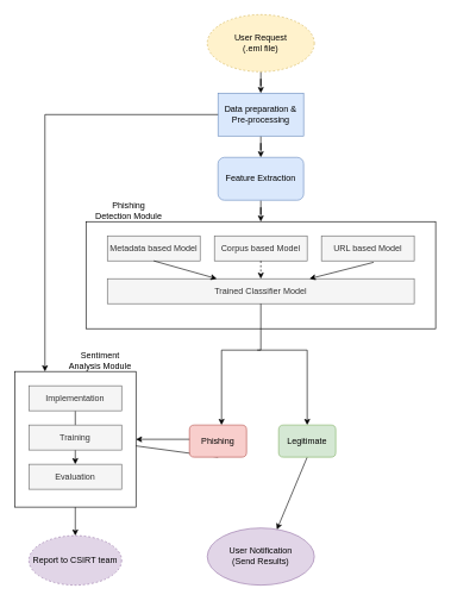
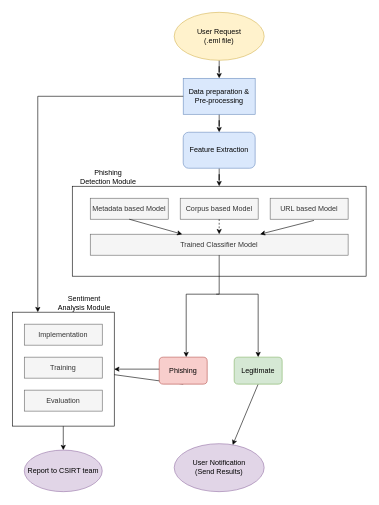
- <mxCell id="26" value="&lt;div&gt;User Request&lt;/div&gt;&lt;div&gt;(.eml file)&lt;br&gt;&lt;/div&gt;" style="ellipse;whiteSpace=wrap;html=1;fillColor=#fff2cc;strokeColor=#d6b656;dashed=1;" vertex="1" parent="1"><mxGeometry x="290" y="20" width="150" height="80" as="geometry" /></mxCell>
+ <mxCell id="26" value="&lt;div&gt;User Request&lt;/div&gt;&lt;div&gt;(.eml file)&lt;br&gt;&lt;/div&gt;" style="ellipse;whiteSpace=wrap;html=1;fillColor=#fff2cc;strokeColor=#d6b656;" vertex="1" parent="1"><mxGeometry x="290" y="20" width="150" height="80" as="geometry" /></mxCell>
- <mxCell id="20" value="" style="edgeStyle=orthogonalEdgeStyle;rounded=0;orthogonalLoop=1;jettySize=auto;html=1;" edge="1" parent="1" source="21" target="23"><mxGeometry relative="1" as="geometry" /></mxCell>
- <mxCell id="24" value="Report to CSIRT team" style="ellipse;whiteSpace=wrap;html=1;fillColor=#e1d5e7;strokeColor=#9673a6;dashed=1;" vertex="1" parent="1"><mxGeometry x="40" y="750" width="130" height="69.33" as="geometry" /></mxCell>
+ <mxCell id="24" value="Report to CSIRT team" style="ellipse;whiteSpace=wrap;html=1;fillColor=#e1d5e7;strokeColor=#9673a6;" vertex="1" parent="1"><mxGeometry x="40" y="750" width="130" height="69.33" as="geometry" /></mxCell>
